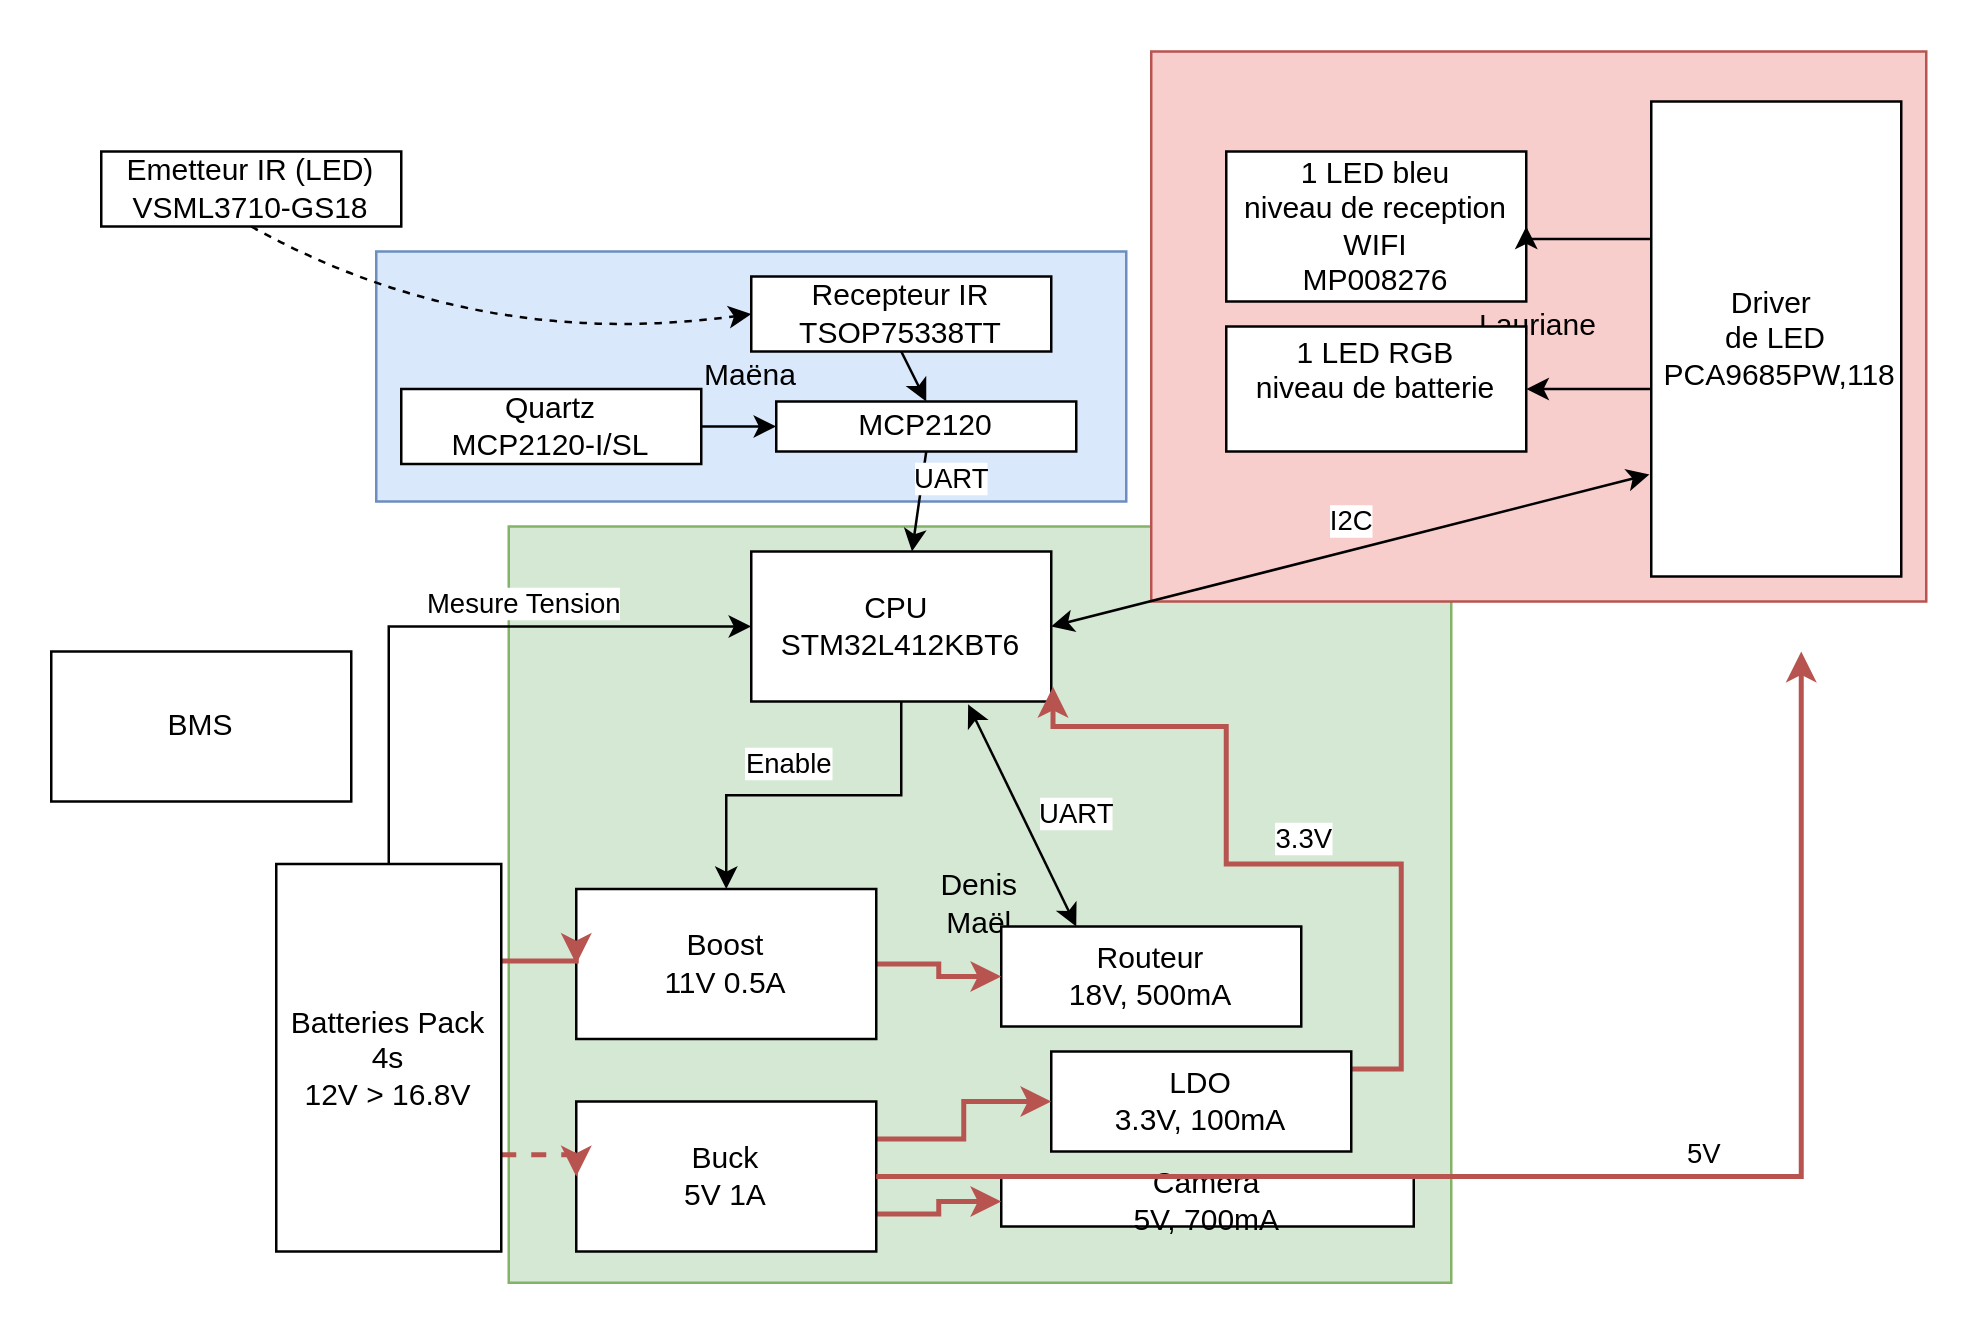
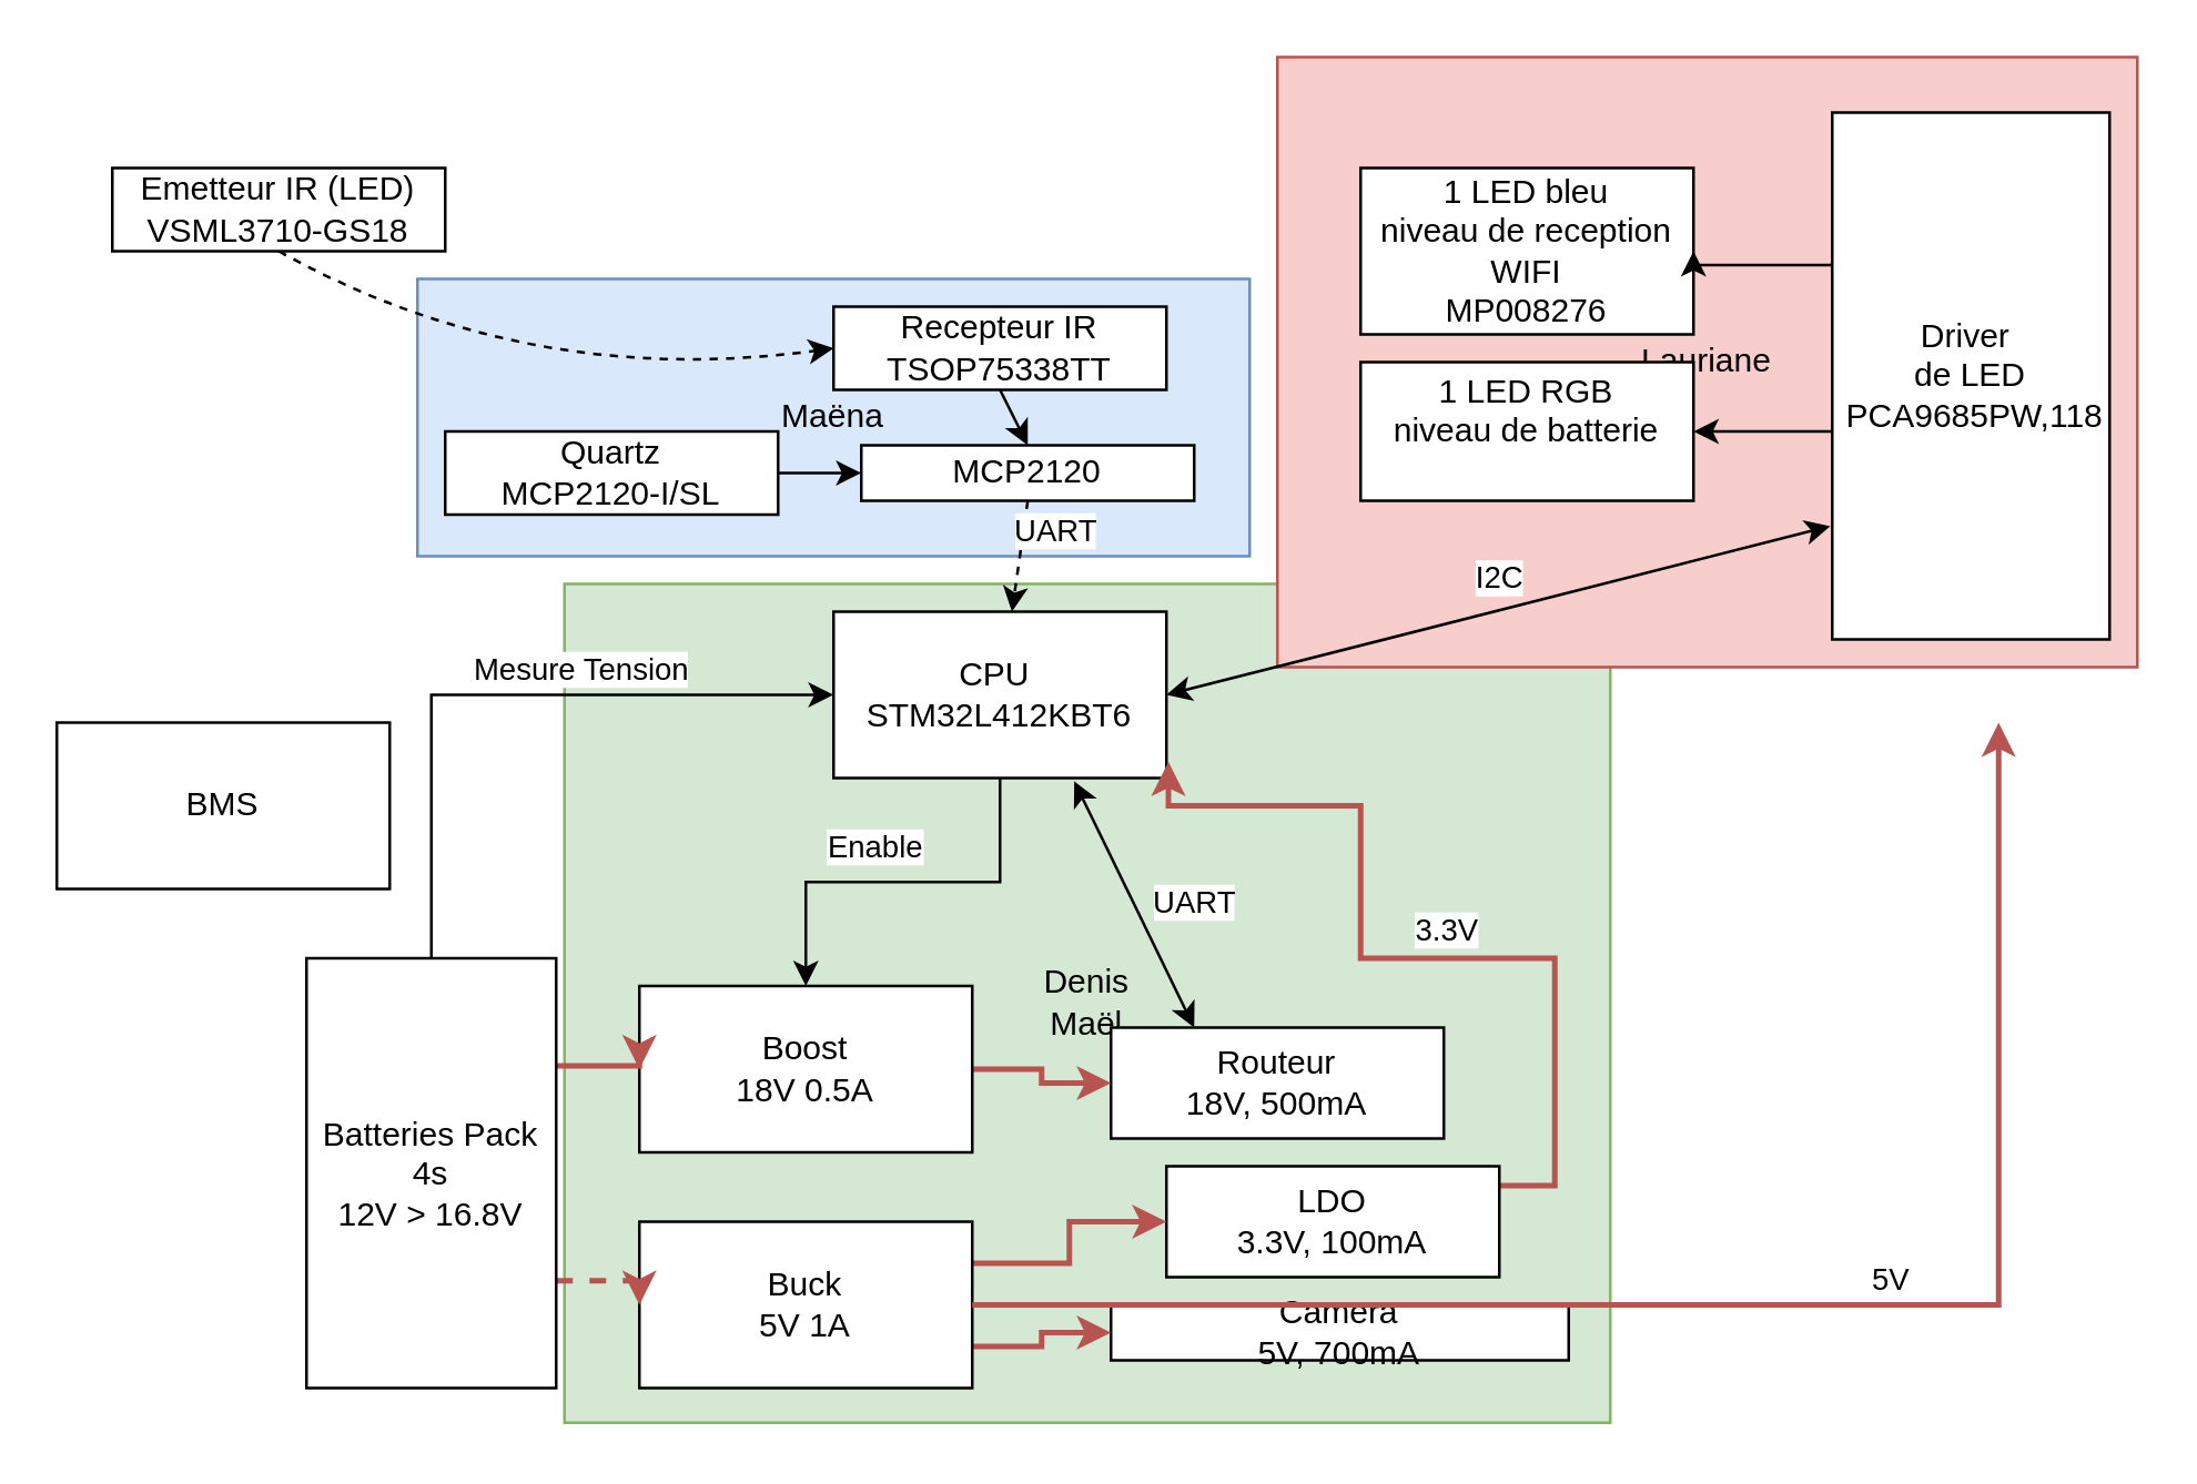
- <mxCell id="41" value="" style="endArrow=classic;html=1;rounded=0;exitX=0.5;exitY=1;exitDx=0;exitDy=0;" parent="1" source="39" target="7" edge="1"><mxGeometry width="50" height="50" relative="1" as="geometry"><mxPoint x="270" y="150" as="sourcePoint" /><mxPoint x="320" y="100" as="targetPoint" /></mxGeometry></mxCell>
+ <mxCell id="41" value="" style="endArrow=classic;html=1;rounded=0;exitX=0.5;exitY=1;exitDx=0;exitDy=0;dashed=1;" parent="1" source="39" target="7" edge="1"><mxGeometry width="50" height="50" relative="1" as="geometry"><mxPoint x="270" y="150" as="sourcePoint" /><mxPoint x="320" y="100" as="targetPoint" /></mxGeometry></mxCell>
- <mxCell id="20" value="Boost&lt;br&gt;11V 0.5A" style="rounded=0;whiteSpace=wrap;html=1;" parent="1" vertex="1"><mxGeometry x="230" y="355" width="120" height="60" as="geometry" /></mxCell>
+ <mxCell id="20" value="Boost&lt;br&gt;18V 0.5A" style="rounded=0;whiteSpace=wrap;html=1;" parent="1" vertex="1"><mxGeometry x="230" y="355" width="120" height="60" as="geometry" /></mxCell>
